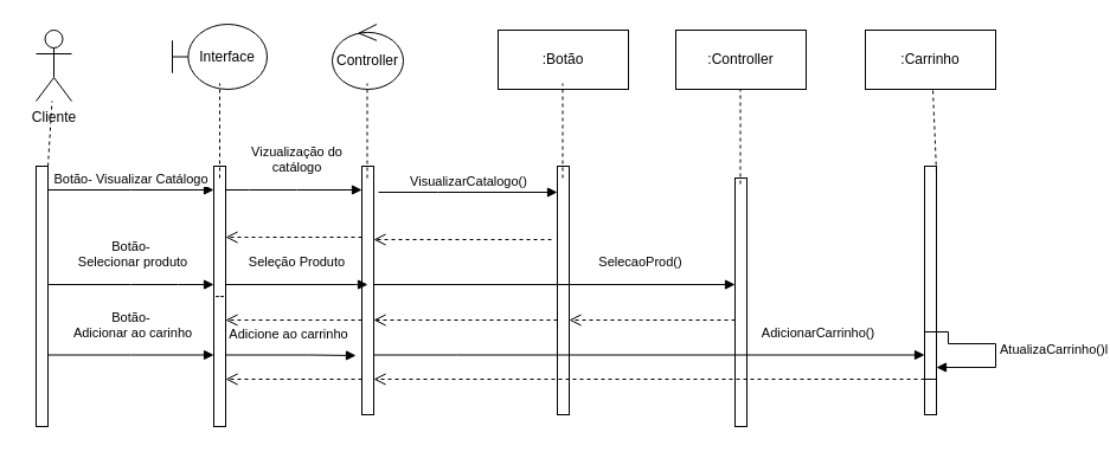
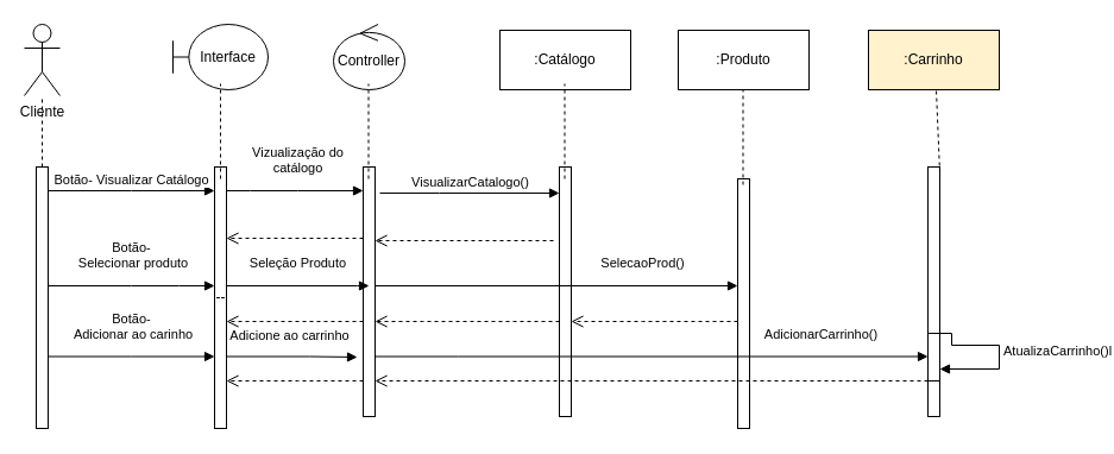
- <mxCell id="7" value=":Botão" style="html=1;whiteSpace=wrap;" parent="1" vertex="1"><mxGeometry x="420" y="25" width="110" height="50" as="geometry" /></mxCell>
+ <mxCell id="7" value=":Catálogo" style="html=1;whiteSpace=wrap;" parent="1" vertex="1"><mxGeometry x="420" y="25" width="110" height="50" as="geometry" /></mxCell>
- <mxCell id="16" value=":Controller" style="html=1;whiteSpace=wrap;" parent="1" vertex="1"><mxGeometry x="570" y="25" width="110" height="50" as="geometry" /></mxCell>
+ <mxCell id="16" value=":Produto" style="html=1;whiteSpace=wrap;" parent="1" vertex="1"><mxGeometry x="570" y="25" width="110" height="50" as="geometry" /></mxCell>
- <mxCell id="17" value=":Carrinho" style="html=1;whiteSpace=wrap;" parent="1" vertex="1"><mxGeometry x="730" y="25" width="110" height="50" as="geometry" /></mxCell>
+ <mxCell id="17" value=":Carrinho" style="html=1;whiteSpace=wrap;fillColor=#fff2cc;" parent="1" vertex="1"><mxGeometry x="730" y="25" width="110" height="50" as="geometry" /></mxCell>
- <mxCell id="2" value="Cliente" style="shape=umlActor;verticalLabelPosition=bottom;verticalAlign=top;html=1;" parent="1" vertex="1"><mxGeometry x="30" y="25" width="30" height="60" as="geometry" /></mxCell>
+ <mxCell id="2" value="Cliente" style="shape=umlActor;verticalLabelPosition=bottom;verticalAlign=top;html=1;" parent="1" vertex="1"><mxGeometry x="20" y="20" width="30" height="60" as="geometry" /></mxCell>
